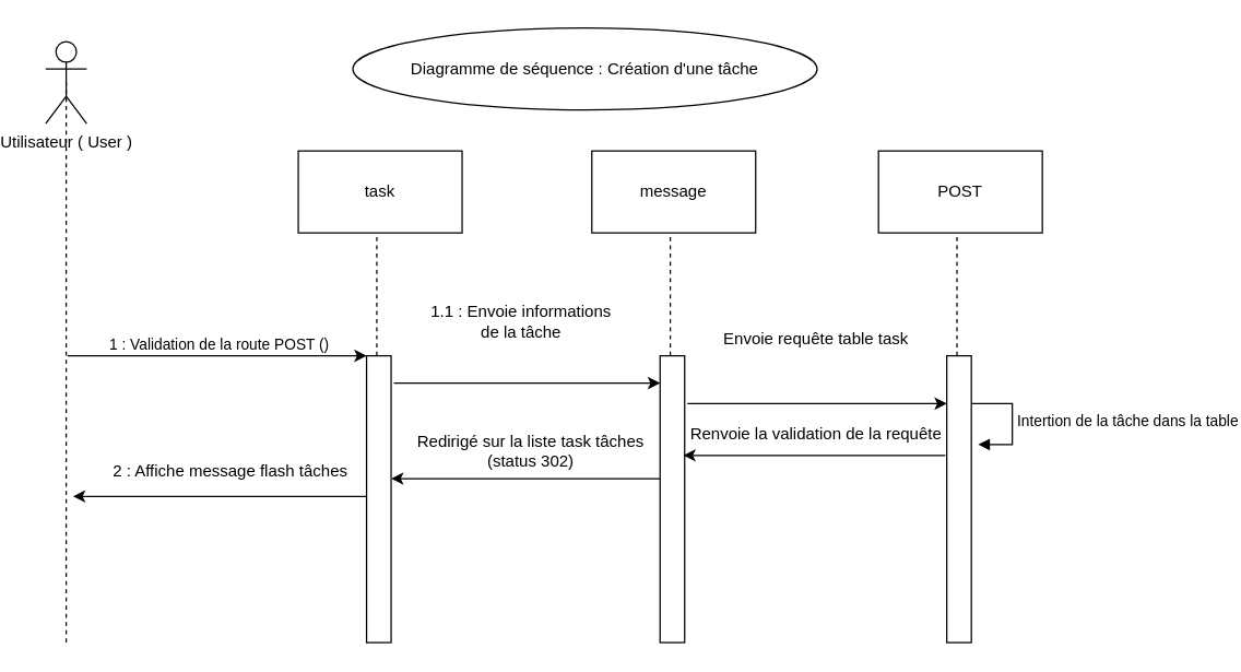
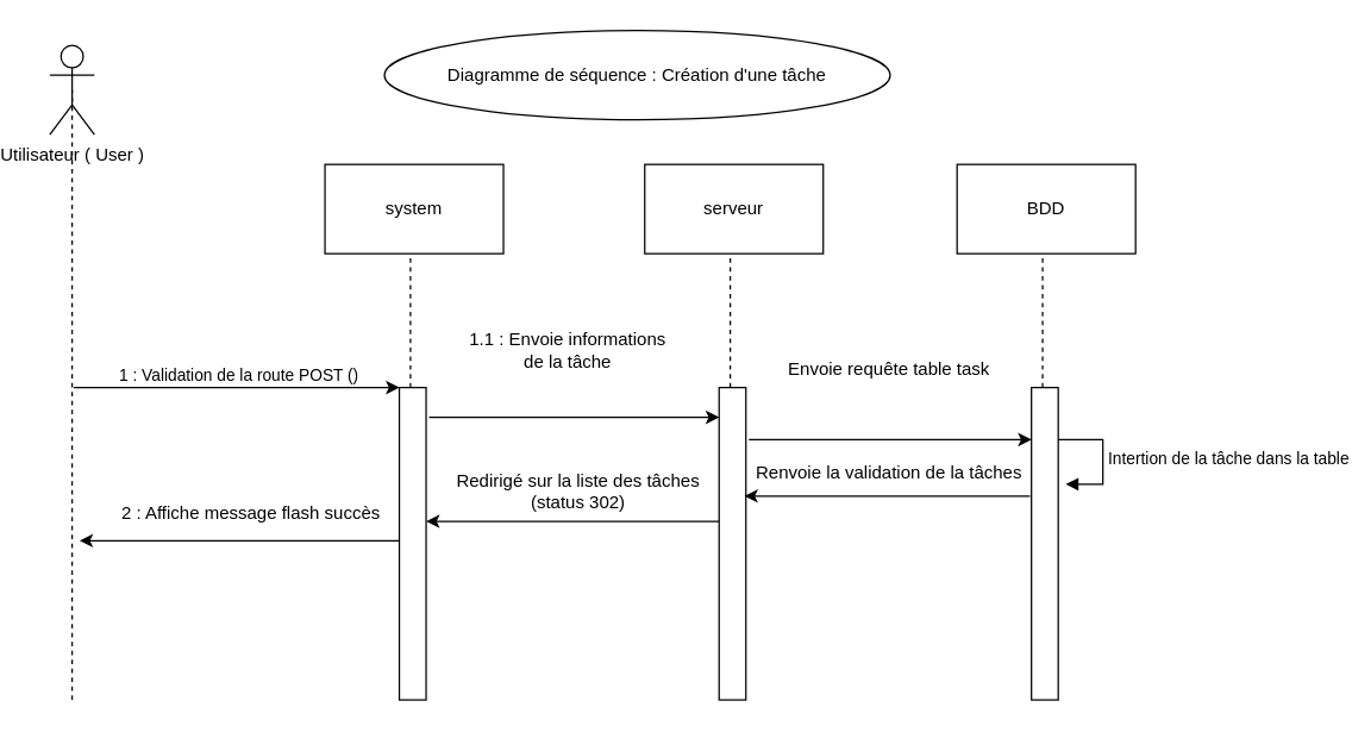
- <mxCell id="4" value="task" style="rounded=0;whiteSpace=wrap;html=1;" vertex="1" parent="1"><mxGeometry x="205" y="110" width="120" height="60" as="geometry" /></mxCell>
+ <mxCell id="4" value="system" style="rounded=0;whiteSpace=wrap;html=1;" vertex="1" parent="1"><mxGeometry x="205" y="110" width="120" height="60" as="geometry" /></mxCell>
- <mxCell id="9" value="message" style="rounded=0;whiteSpace=wrap;html=1;" vertex="1" parent="1"><mxGeometry x="420" y="110" width="120" height="60" as="geometry" /></mxCell>
+ <mxCell id="9" value="serveur" style="rounded=0;whiteSpace=wrap;html=1;" vertex="1" parent="1"><mxGeometry x="420" y="110" width="120" height="60" as="geometry" /></mxCell>
- <mxCell id="12" value="POST" style="rounded=0;whiteSpace=wrap;html=1;" vertex="1" parent="1"><mxGeometry x="630" y="110" width="120" height="60" as="geometry" /></mxCell>
+ <mxCell id="12" value="BDD" style="rounded=0;whiteSpace=wrap;html=1;" vertex="1" parent="1"><mxGeometry x="630" y="110" width="120" height="60" as="geometry" /></mxCell>
- <mxCell id="21" value="Renvoie la validation de la requête" style="text;html=1;align=center;verticalAlign=middle;resizable=0;points=[];autosize=1;strokeColor=none;fillColor=none;" vertex="1" parent="1"><mxGeometry x="479" y="303" width="210" height="30" as="geometry" /></mxCell>
+ <mxCell id="21" value="Renvoie la validation de la tâches" style="text;html=1;align=center;verticalAlign=middle;resizable=0;points=[];autosize=1;strokeColor=none;fillColor=none;" vertex="1" parent="1"><mxGeometry x="479" y="303" width="210" height="30" as="geometry" /></mxCell>
- <mxCell id="25" value="Redirigé sur la liste task tâches&lt;br&gt;(status 302)" style="text;html=1;align=center;verticalAlign=middle;resizable=0;points=[];autosize=1;strokeColor=none;fillColor=none;" vertex="1" parent="1"><mxGeometry x="280" y="310" width="190" height="40" as="geometry" /></mxCell>
+ <mxCell id="25" value="Redirigé sur la liste des tâches&lt;br&gt;(status 302)" style="text;html=1;align=center;verticalAlign=middle;resizable=0;points=[];autosize=1;strokeColor=none;fillColor=none;" vertex="1" parent="1"><mxGeometry x="280" y="310" width="190" height="40" as="geometry" /></mxCell>
- <mxCell id="23" value="2 : Affiche message flash tâches" style="text;html=1;align=center;verticalAlign=middle;resizable=0;points=[];autosize=1;strokeColor=none;fillColor=none;" vertex="1" parent="1"><mxGeometry x="55" y="330" width="200" height="30" as="geometry" /></mxCell>
+ <mxCell id="23" value="2 : Affiche message flash succès" style="text;html=1;align=center;verticalAlign=middle;resizable=0;points=[];autosize=1;strokeColor=none;fillColor=none;" vertex="1" parent="1"><mxGeometry x="55" y="330" width="200" height="30" as="geometry" /></mxCell>
